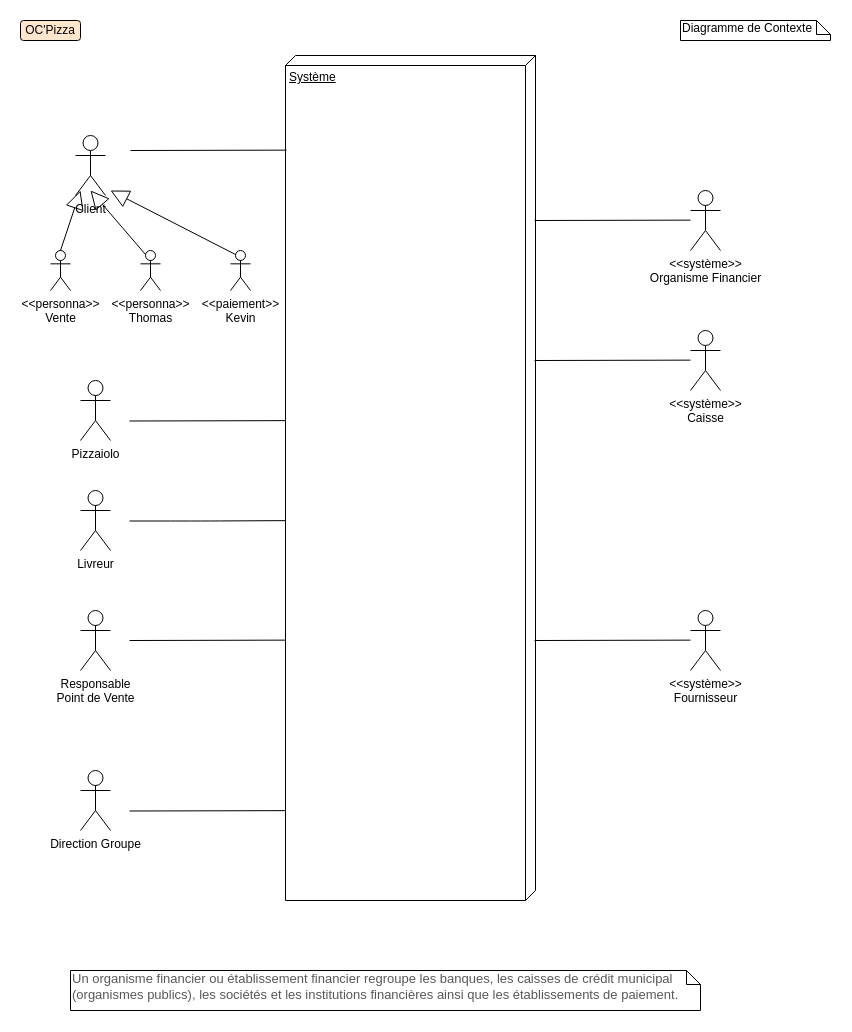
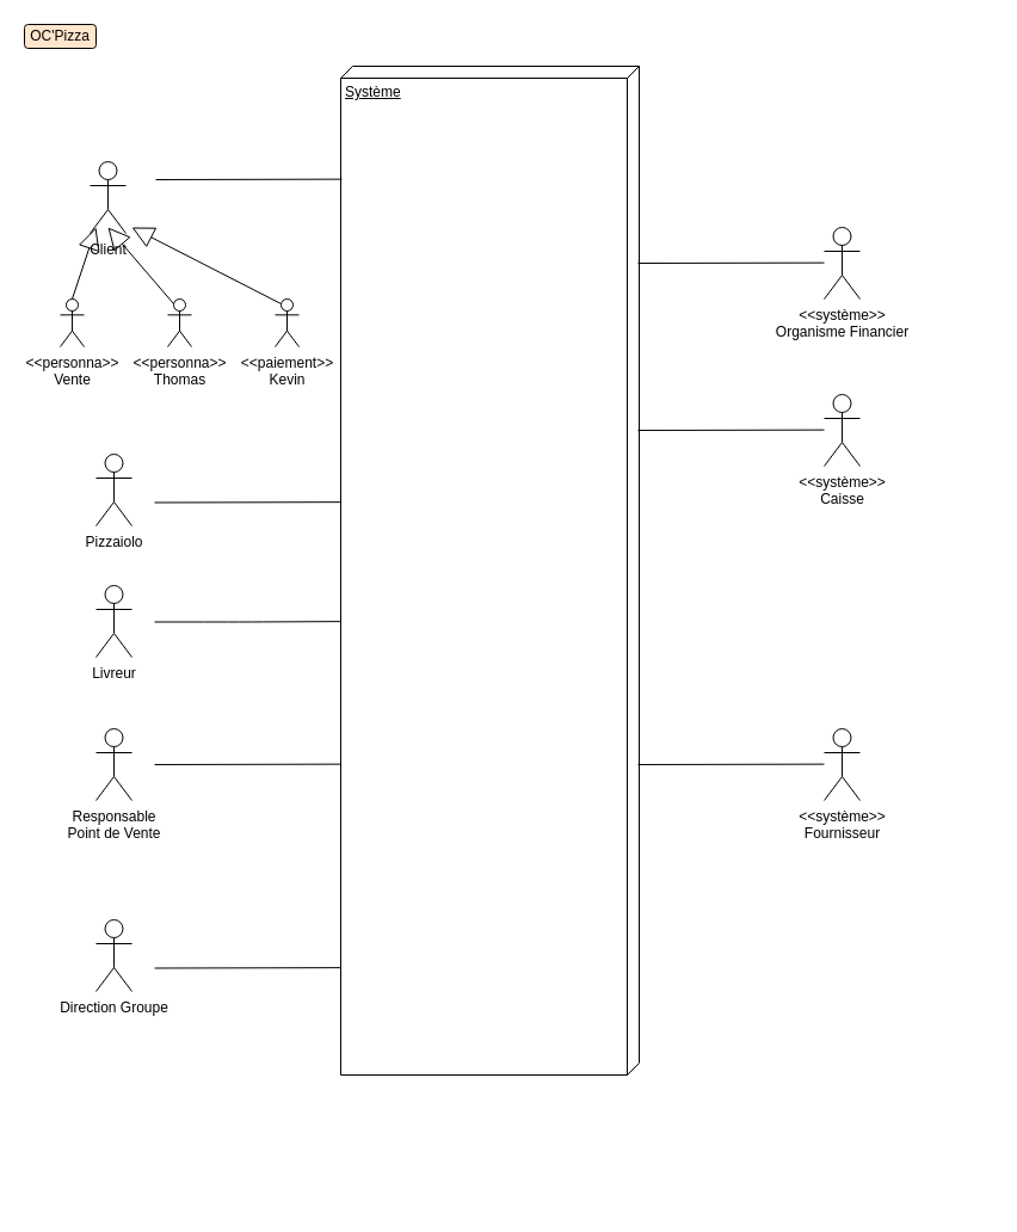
- <mxCell id="4" value="Diagramme de Contexte" style="shape=note;whiteSpace=wrap;html=1;size=14;verticalAlign=top;align=left;spacingTop=-6;" parent="1" vertex="1"><mxGeometry x="680" y="20" width="150" height="20" as="geometry" /></mxCell>
- <mxCell id="27" value="&lt;span style=&quot;color: rgb(88 , 88 , 90) ; font-family: &amp;#34;arial&amp;#34; , &amp;#34;verdana&amp;#34; , sans-serif ; font-size: 13px ; background-color: rgb(255 , 255 , 255)&quot;&gt;Un organisme financier ou établissement financier regroupe les banques, les caisses de crédit municipal (organismes publics), les sociétés et les institutions financières ainsi que les établissements de paiement.&lt;/span&gt;" style="shape=note;whiteSpace=wrap;html=1;size=14;verticalAlign=top;align=left;spacingTop=-6;" vertex="1" parent="1"><mxGeometry x="70" y="970" width="630" height="40" as="geometry" /></mxCell>
